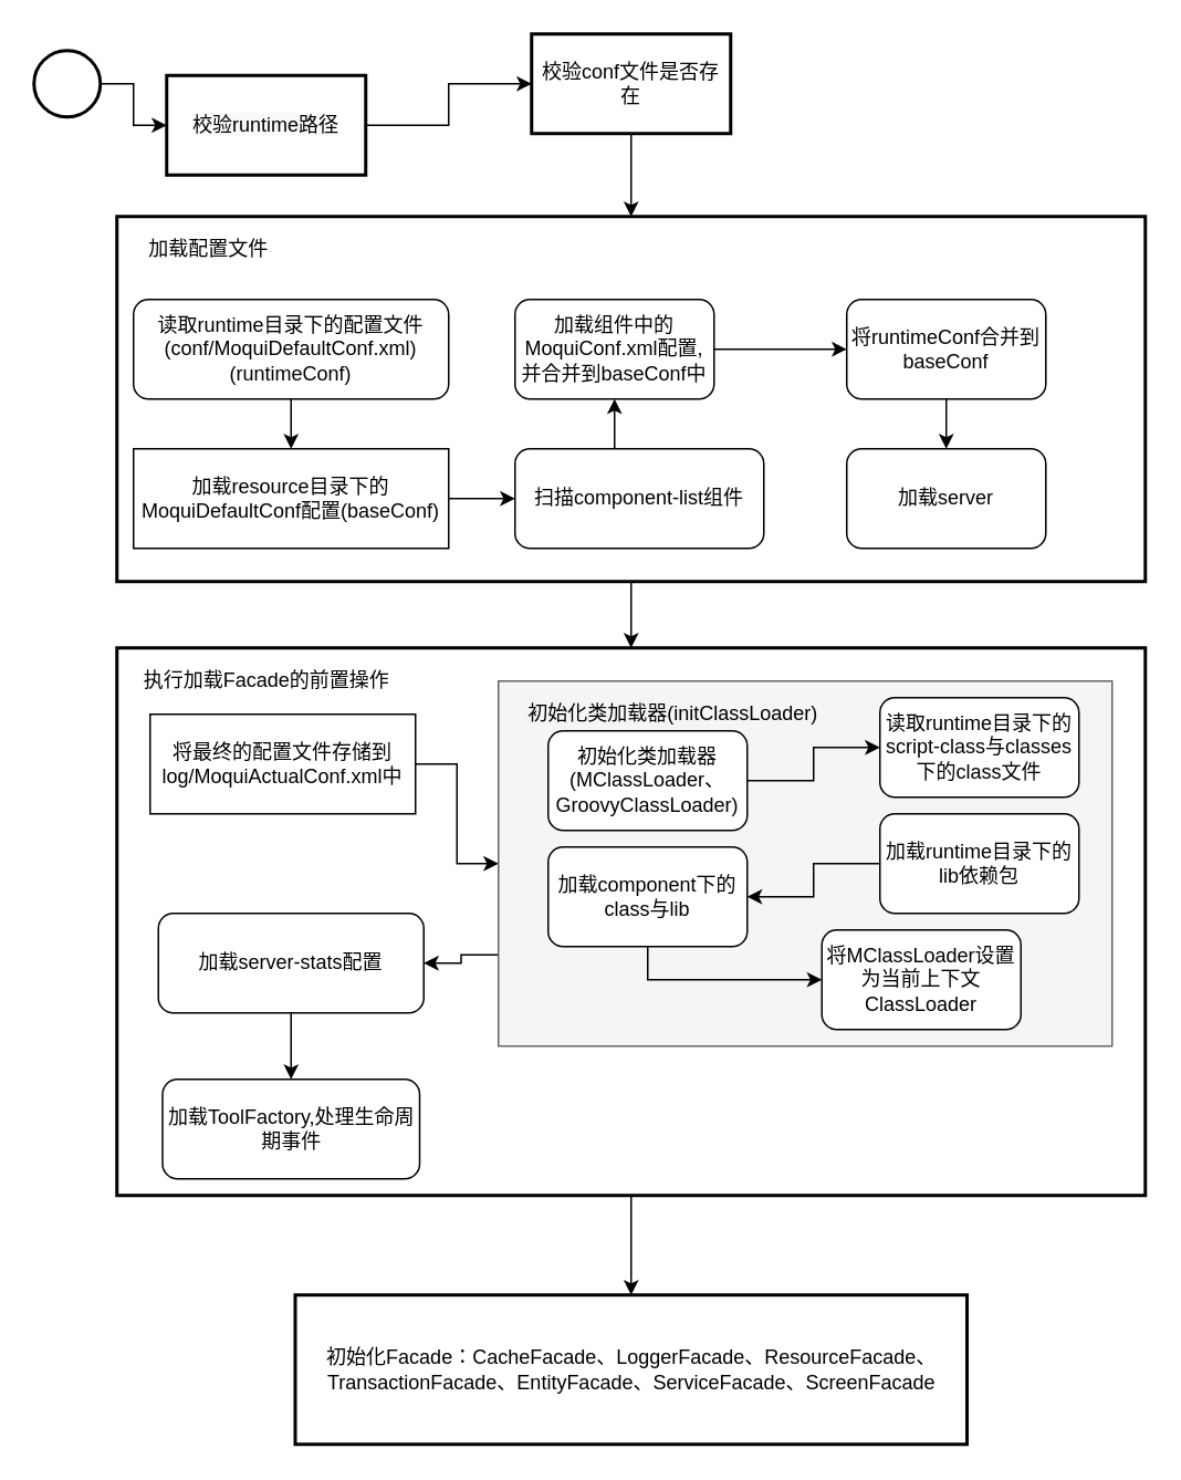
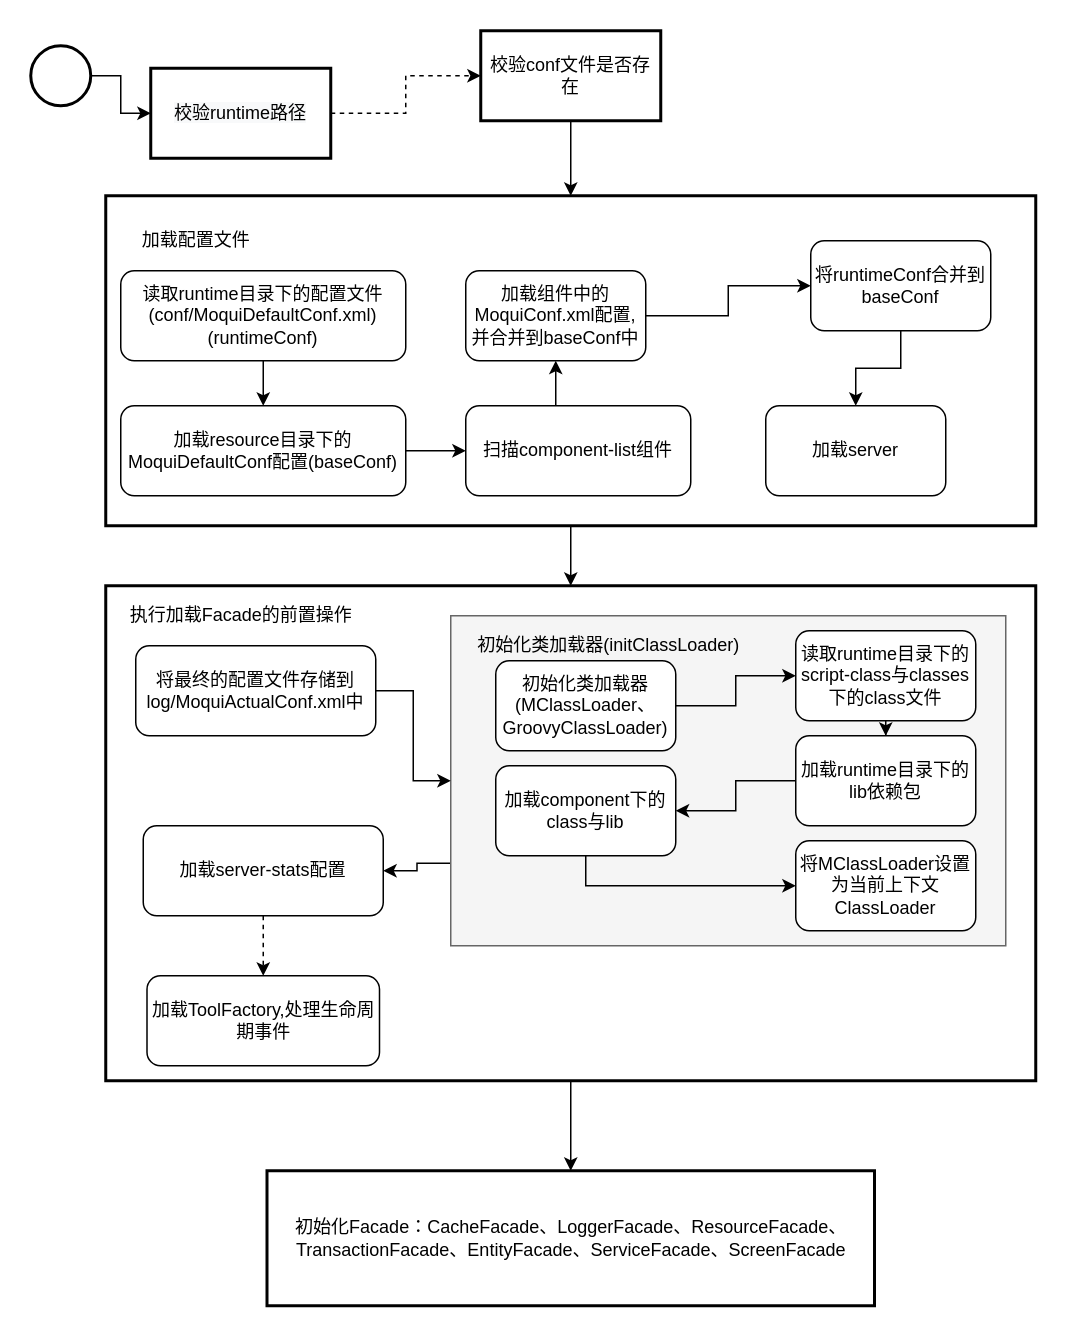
- <mxCell id="10" value="" style="edgeStyle=orthogonalEdgeStyle;rounded=0;orthogonalLoop=1;jettySize=auto;html=1;" edge="1" parent="1" source="11" target="13"><mxGeometry relative="1" as="geometry" /></mxCell>
+ <mxCell id="10" value="" style="edgeStyle=orthogonalEdgeStyle;rounded=0;orthogonalLoop=1;jettySize=auto;html=1;dashed=1;" edge="1" parent="1" source="11" target="13"><mxGeometry relative="1" as="geometry" /></mxCell>
- <mxCell id="16" value="&lt;span&gt;加载配置文件&lt;/span&gt;" style="text;html=1;align=center;verticalAlign=middle;resizable=0;points=[];autosize=1;" vertex="1" parent="1"><mxGeometry x="80" y="140" width="90" height="20" as="geometry" /></mxCell>
+ <mxCell id="16" value="&lt;span&gt;加载配置文件&lt;/span&gt;" style="text;html=1;align=center;verticalAlign=middle;resizable=0;points=[];autosize=1;" vertex="1" parent="1"><mxGeometry x="85" y="150" width="90" height="20" as="geometry" /></mxCell>
- <mxCell id="26" value="将runtimeConf合并到baseConf" style="whiteSpace=wrap;html=1;rounded=1;" vertex="1" parent="1"><mxGeometry x="510" y="180" width="120" height="60" as="geometry" /></mxCell>
+ <mxCell id="26" value="将runtimeConf合并到baseConf" style="whiteSpace=wrap;html=1;rounded=1;" vertex="1" parent="1"><mxGeometry x="540" y="160" width="120" height="60" as="geometry" /></mxCell>
- <mxCell id="24" value="加载resource目录下的MoquiDefaultConf配置(baseConf)" style="whiteSpace=wrap;html=1;rounded=0;" vertex="1" parent="1"><mxGeometry x="80" y="270" width="190" height="60" as="geometry" /></mxCell>
+ <mxCell id="24" value="加载resource目录下的MoquiDefaultConf配置(baseConf)" style="whiteSpace=wrap;html=1;rounded=1;" vertex="1" parent="1"><mxGeometry x="80" y="270" width="190" height="60" as="geometry" /></mxCell>
- <mxCell id="30" value="将最终的配置文件存储到log/MoquiActualConf.xml中" style="whiteSpace=wrap;html=1;rounded=0;" vertex="1" parent="1"><mxGeometry x="90" y="430" width="160" height="60" as="geometry" /></mxCell>
+ <mxCell id="30" value="将最终的配置文件存储到log/MoquiActualConf.xml中" style="whiteSpace=wrap;html=1;rounded=1;" vertex="1" parent="1"><mxGeometry x="90" y="430" width="160" height="60" as="geometry" /></mxCell>
+ <mxCell id="33" value="" style="edgeStyle=orthogonalEdgeStyle;rounded=0;orthogonalLoop=1;jettySize=auto;html=1;" edge="1" parent="1" source="34" target="36"><mxGeometry relative="1" as="geometry" /></mxCell>
- <mxCell id="39" value="将MClassLoader设置为当前上下文ClassLoader" style="whiteSpace=wrap;html=1;rounded=1;" vertex="1" parent="1"><mxGeometry x="495" y="560" width="120" height="60" as="geometry" /></mxCell>
+ <mxCell id="39" value="将MClassLoader设置为当前上下文ClassLoader" style="whiteSpace=wrap;html=1;rounded=1;" vertex="1" parent="1"><mxGeometry x="530" y="560" width="120" height="60" as="geometry" /></mxCell>
- <mxCell id="41" value="" style="edgeStyle=orthogonalEdgeStyle;rounded=0;orthogonalLoop=1;jettySize=auto;html=1;" edge="1" parent="1" source="42" target="43"><mxGeometry relative="1" as="geometry" /></mxCell>
+ <mxCell id="41" value="" style="edgeStyle=orthogonalEdgeStyle;rounded=0;orthogonalLoop=1;jettySize=auto;html=1;dashed=1;" edge="1" parent="1" source="42" target="43"><mxGeometry relative="1" as="geometry" /></mxCell>
